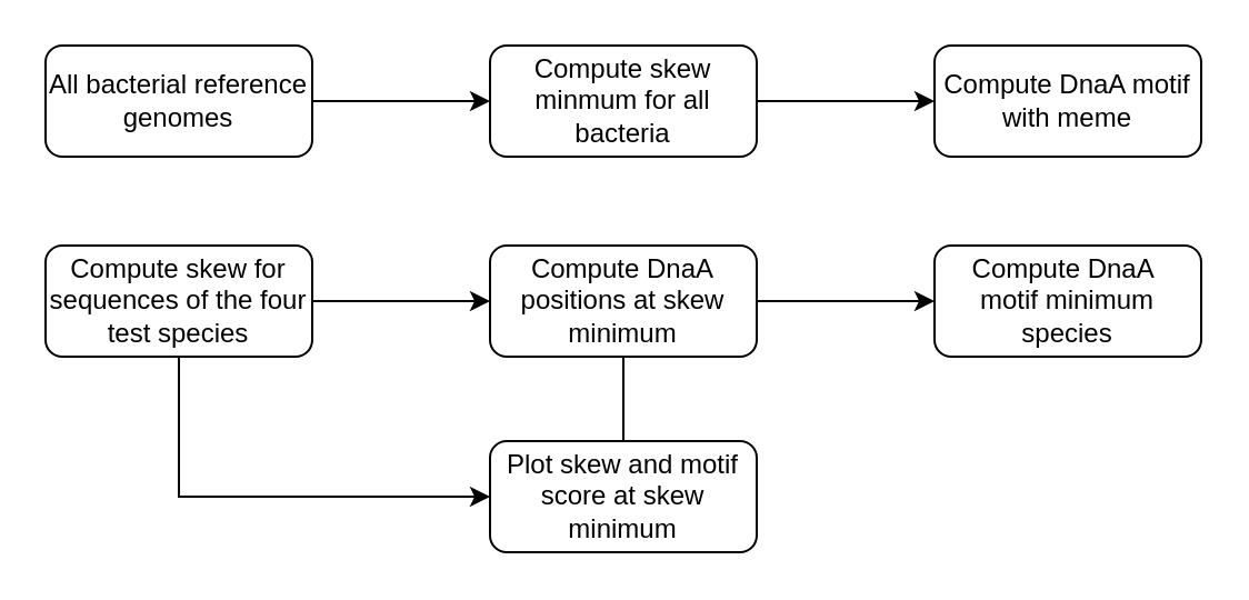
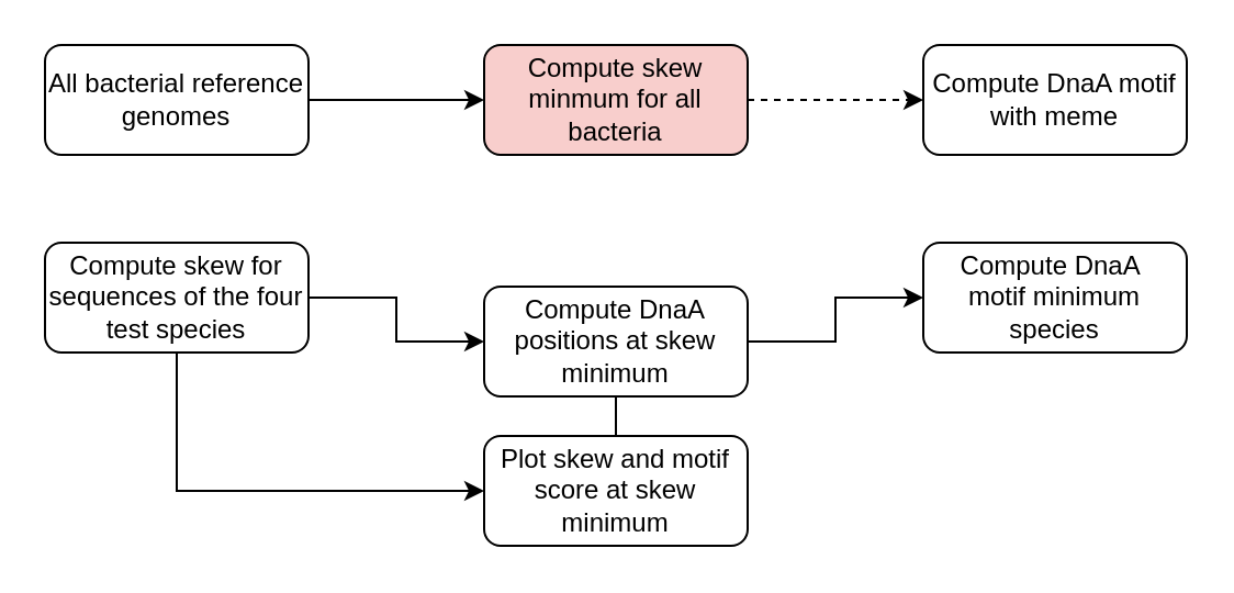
- <mxCell id="5" value="Compute skew minmum for all bacteria" style="rounded=1;whiteSpace=wrap;html=1;fontSize=12;glass=0;strokeWidth=1;shadow=0;flipV=1;" parent="1" vertex="1"><mxGeometry x="220" y="20" width="120" height="50" as="geometry" /></mxCell>
+ <mxCell id="5" value="Compute skew minmum for all bacteria" style="rounded=1;whiteSpace=wrap;html=1;fontSize=12;glass=0;strokeWidth=1;shadow=0;flipV=1;fillColor=#f8cecc;" parent="1" vertex="1"><mxGeometry x="220" y="20" width="120" height="50" as="geometry" /></mxCell>
- <mxCell id="4" value="" style="edgeStyle=orthogonalEdgeStyle;rounded=0;orthogonalLoop=1;jettySize=auto;html=1;" parent="1" source="5" target="6" edge="1"><mxGeometry relative="1" as="geometry" /></mxCell>
+ <mxCell id="4" value="" style="edgeStyle=orthogonalEdgeStyle;rounded=0;orthogonalLoop=1;jettySize=auto;html=1;dashed=1;" parent="1" source="5" target="6" edge="1"><mxGeometry relative="1" as="geometry" /></mxCell>
- <mxCell id="12" value="Compute DnaA positions at skew minimum" style="rounded=1;whiteSpace=wrap;html=1;fontSize=12;glass=0;strokeWidth=1;shadow=0;flipH=1;flipV=1;" parent="1" vertex="1"><mxGeometry x="220" y="110" width="120" height="50" as="geometry" /></mxCell>
+ <mxCell id="12" value="Compute DnaA positions at skew minimum" style="rounded=1;whiteSpace=wrap;html=1;fontSize=12;glass=0;strokeWidth=1;shadow=0;flipH=1;flipV=1;" parent="1" vertex="1"><mxGeometry x="220" y="130" width="120" height="50" as="geometry" /></mxCell>
